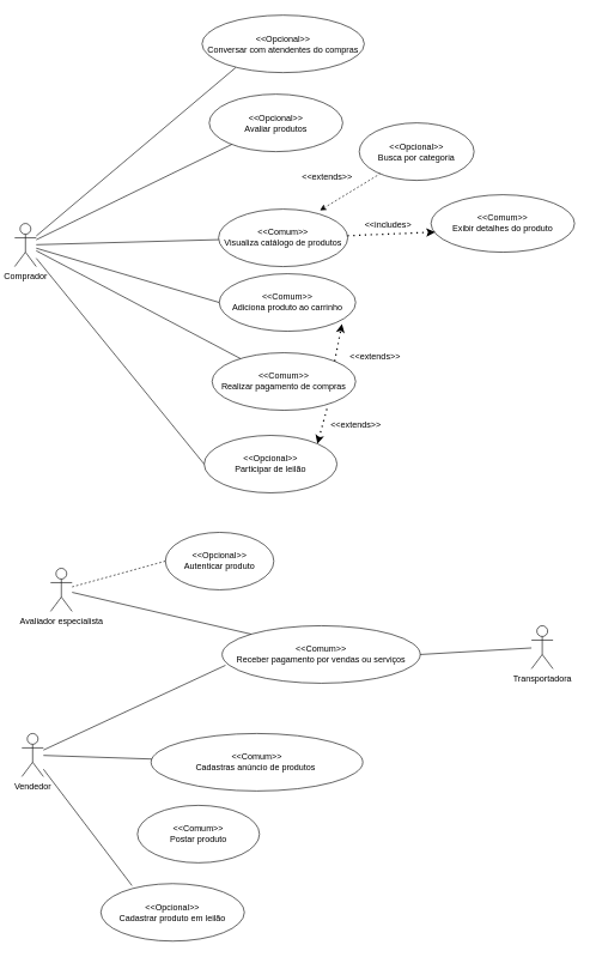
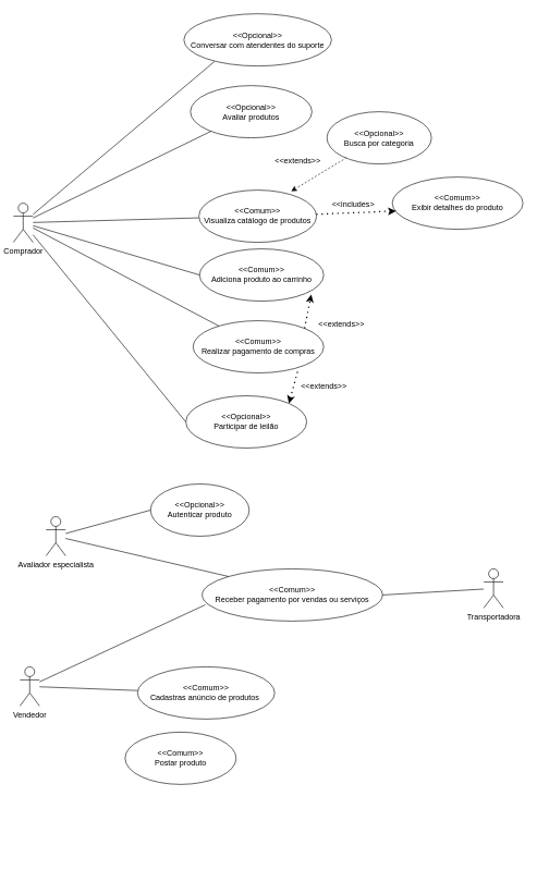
- <mxCell id="20" value="&amp;lt;&amp;lt;Opcional&amp;gt;&amp;gt;&lt;br&gt;Conversar com atendentes do compras" style="ellipse;whiteSpace=wrap;html=1;" parent="1" vertex="1"><mxGeometry x="281" y="20" width="226" height="80" as="geometry" /></mxCell>
+ <mxCell id="20" value="&amp;lt;&amp;lt;Opcional&amp;gt;&amp;gt;&lt;br&gt;Conversar com atendentes do suporte" style="ellipse;whiteSpace=wrap;html=1;" parent="1" vertex="1"><mxGeometry x="281" y="20" width="226" height="80" as="geometry" /></mxCell>
- <mxCell id="24" value="" style="endArrow=none;html=1;rounded=0;exitX=0;exitY=0.5;exitDx=0;exitDy=0;dashed=1;" parent="1" source="23" target="22" edge="1"><mxGeometry width="50" height="50" relative="1" as="geometry"><mxPoint x="400" y="750" as="sourcePoint" /><mxPoint x="450" y="700" as="targetPoint" /></mxGeometry></mxCell>
+ <mxCell id="24" value="" style="endArrow=none;html=1;rounded=0;exitX=0;exitY=0.5;exitDx=0;exitDy=0;" parent="1" source="23" target="22" edge="1"><mxGeometry width="50" height="50" relative="1" as="geometry"><mxPoint x="400" y="750" as="sourcePoint" /><mxPoint x="450" y="700" as="targetPoint" /></mxGeometry></mxCell>
- <mxCell id="25" value="&amp;lt;&amp;lt;Comum&amp;gt;&amp;gt;&lt;br&gt;Cadastras anúncio de produtos&amp;nbsp;" style="ellipse;whiteSpace=wrap;html=1;" parent="1" vertex="1"><mxGeometry x="210" y="1020" width="295" height="80" as="geometry" /></mxCell>
+ <mxCell id="25" value="&amp;lt;&amp;lt;Comum&amp;gt;&amp;gt;&lt;br&gt;Cadastras anúncio de produtos&amp;nbsp;" style="ellipse;whiteSpace=wrap;html=1;" parent="1" vertex="1"><mxGeometry x="210" y="1020" width="210" height="80" as="geometry" /></mxCell>
- <mxCell id="34" value="" style="endArrow=none;html=1;rounded=0;exitX=0.217;exitY=0.034;exitDx=0;exitDy=0;exitPerimeter=0;" parent="1" source="33" target="3" edge="1"><mxGeometry width="50" height="50" relative="1" as="geometry"><mxPoint x="360" y="1370" as="sourcePoint" /><mxPoint x="410" y="1320" as="targetPoint" /></mxGeometry></mxCell>
- <mxCell id="33" value="&amp;lt;&amp;lt;Opcional&amp;gt;&amp;gt;&lt;br&gt;Cadastrar produto em leilão" style="ellipse;whiteSpace=wrap;html=1;" parent="1" vertex="1"><mxGeometry x="140" y="1229" width="200" height="80" as="geometry" /></mxCell>
